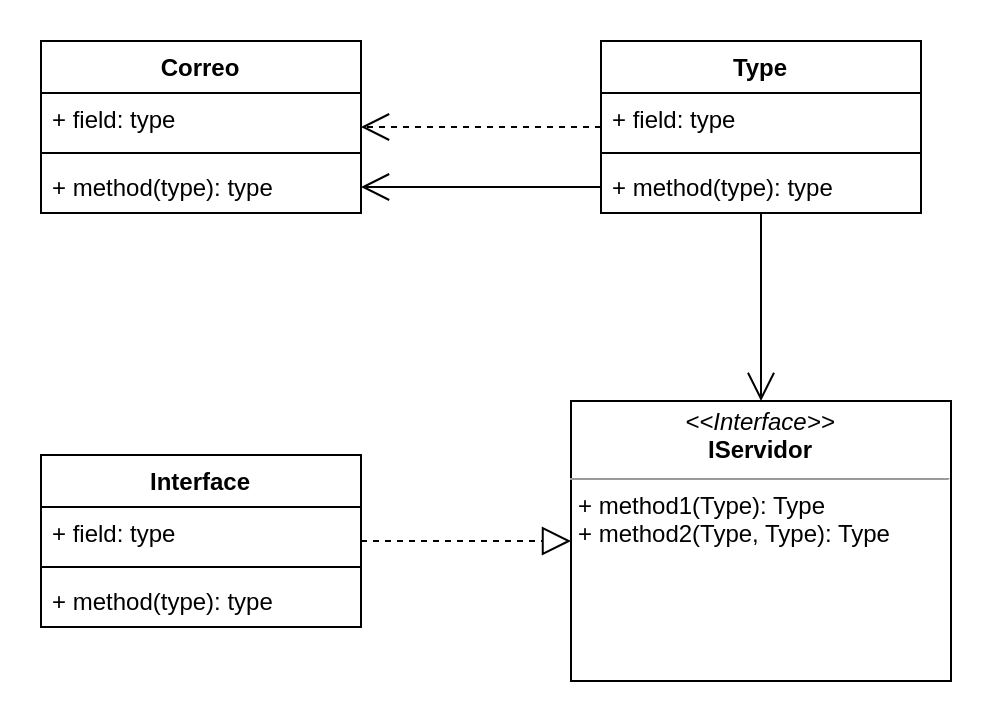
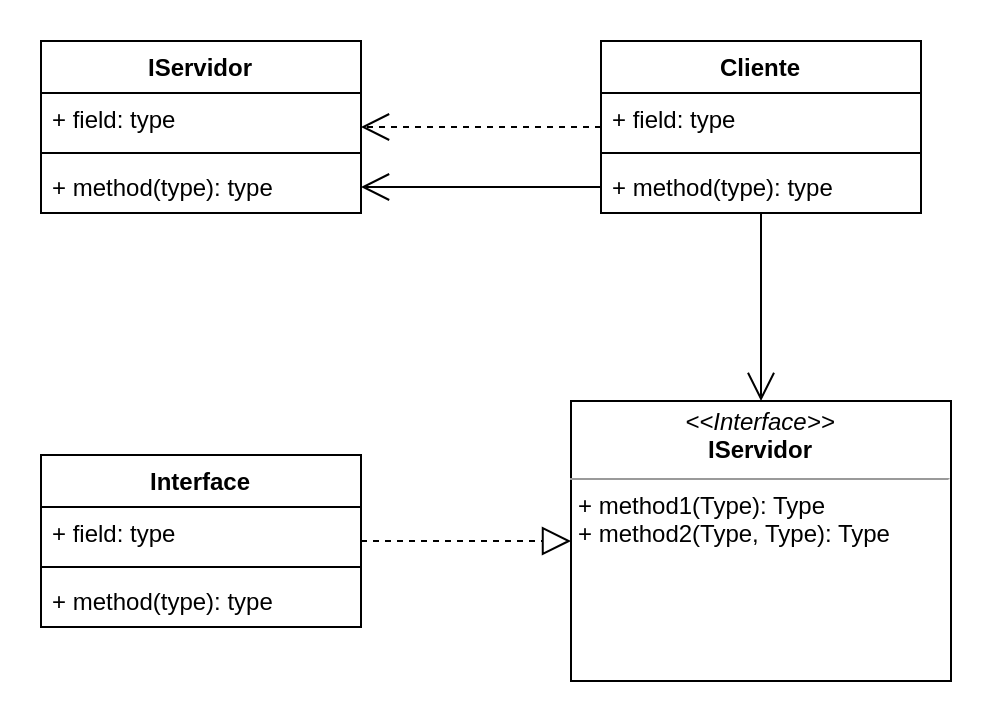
- <mxCell id="2" value="Correo" style="swimlane;fontStyle=1;align=center;verticalAlign=top;childLayout=stackLayout;horizontal=1;startSize=26;horizontalStack=0;resizeParent=1;resizeParentMax=0;resizeLast=0;collapsible=1;marginBottom=0;" vertex="1" parent="1"><mxGeometry x="20" y="20" width="160" height="86" as="geometry" /></mxCell>
+ <mxCell id="2" value="IServidor" style="swimlane;fontStyle=1;align=center;verticalAlign=top;childLayout=stackLayout;horizontal=1;startSize=26;horizontalStack=0;resizeParent=1;resizeParentMax=0;resizeLast=0;collapsible=1;marginBottom=0;" vertex="1" parent="1"><mxGeometry x="20" y="20" width="160" height="86" as="geometry" /></mxCell>
- <mxCell id="6" value="Type" style="swimlane;fontStyle=1;align=center;verticalAlign=top;childLayout=stackLayout;horizontal=1;startSize=26;horizontalStack=0;resizeParent=1;resizeParentMax=0;resizeLast=0;collapsible=1;marginBottom=0;" vertex="1" parent="1"><mxGeometry x="300" y="20" width="160" height="86" as="geometry" /></mxCell>
+ <mxCell id="6" value="Cliente" style="swimlane;fontStyle=1;align=center;verticalAlign=top;childLayout=stackLayout;horizontal=1;startSize=26;horizontalStack=0;resizeParent=1;resizeParentMax=0;resizeLast=0;collapsible=1;marginBottom=0;" vertex="1" parent="1"><mxGeometry x="300" y="20" width="160" height="86" as="geometry" /></mxCell>
